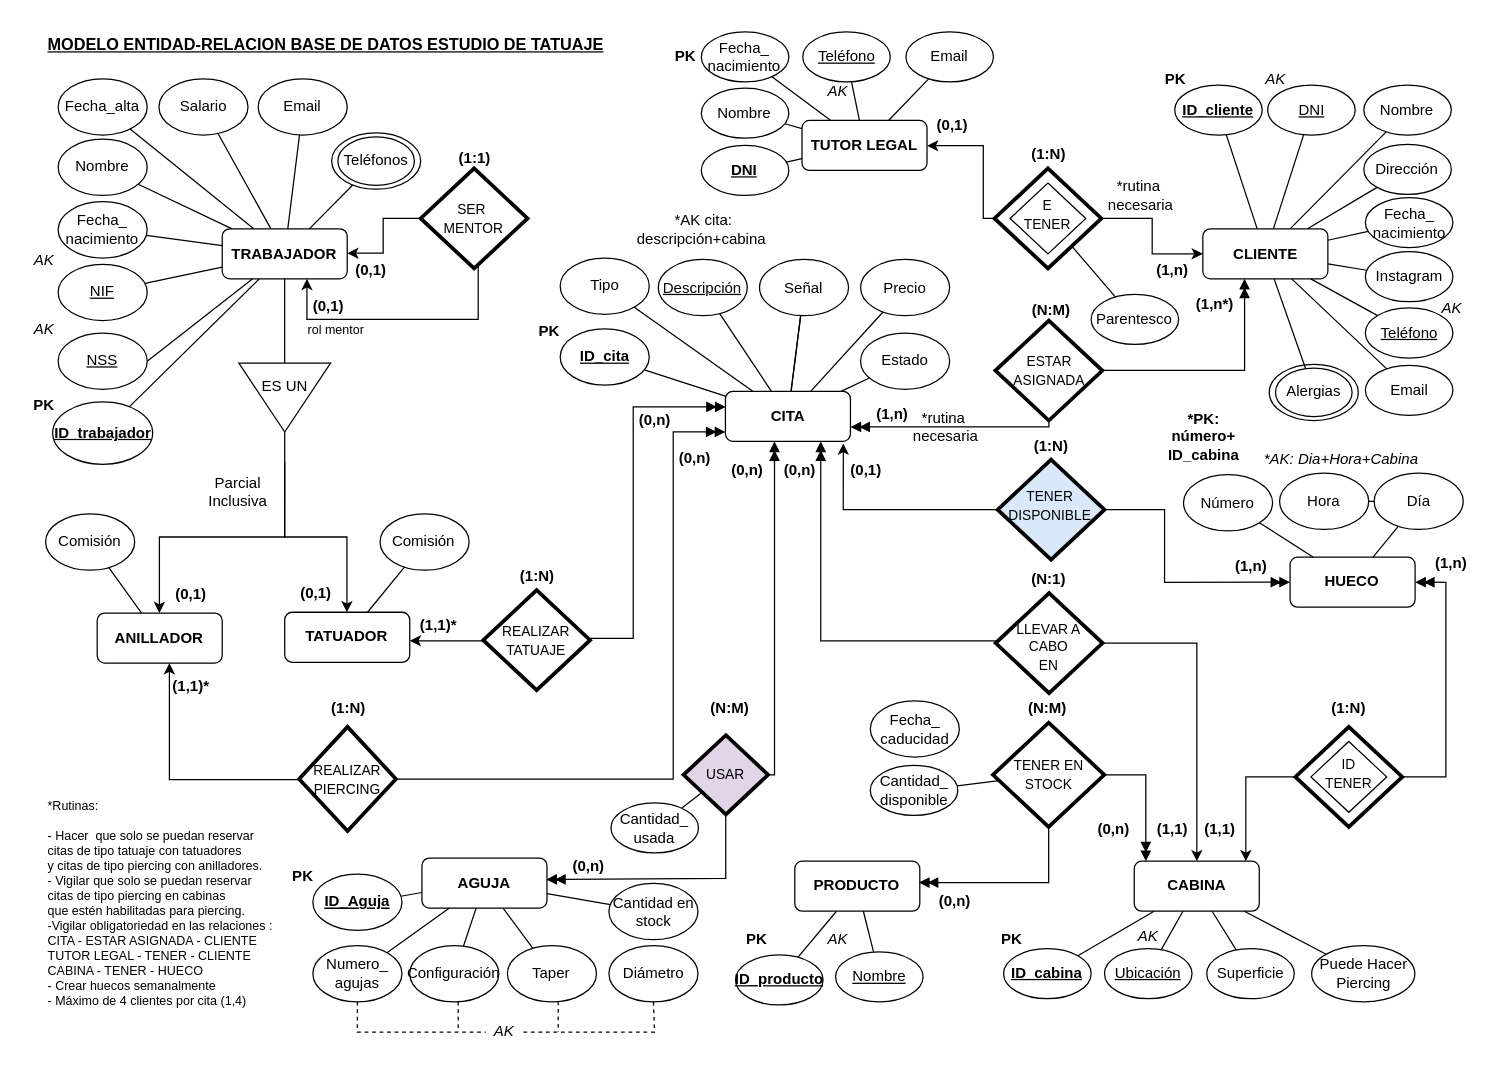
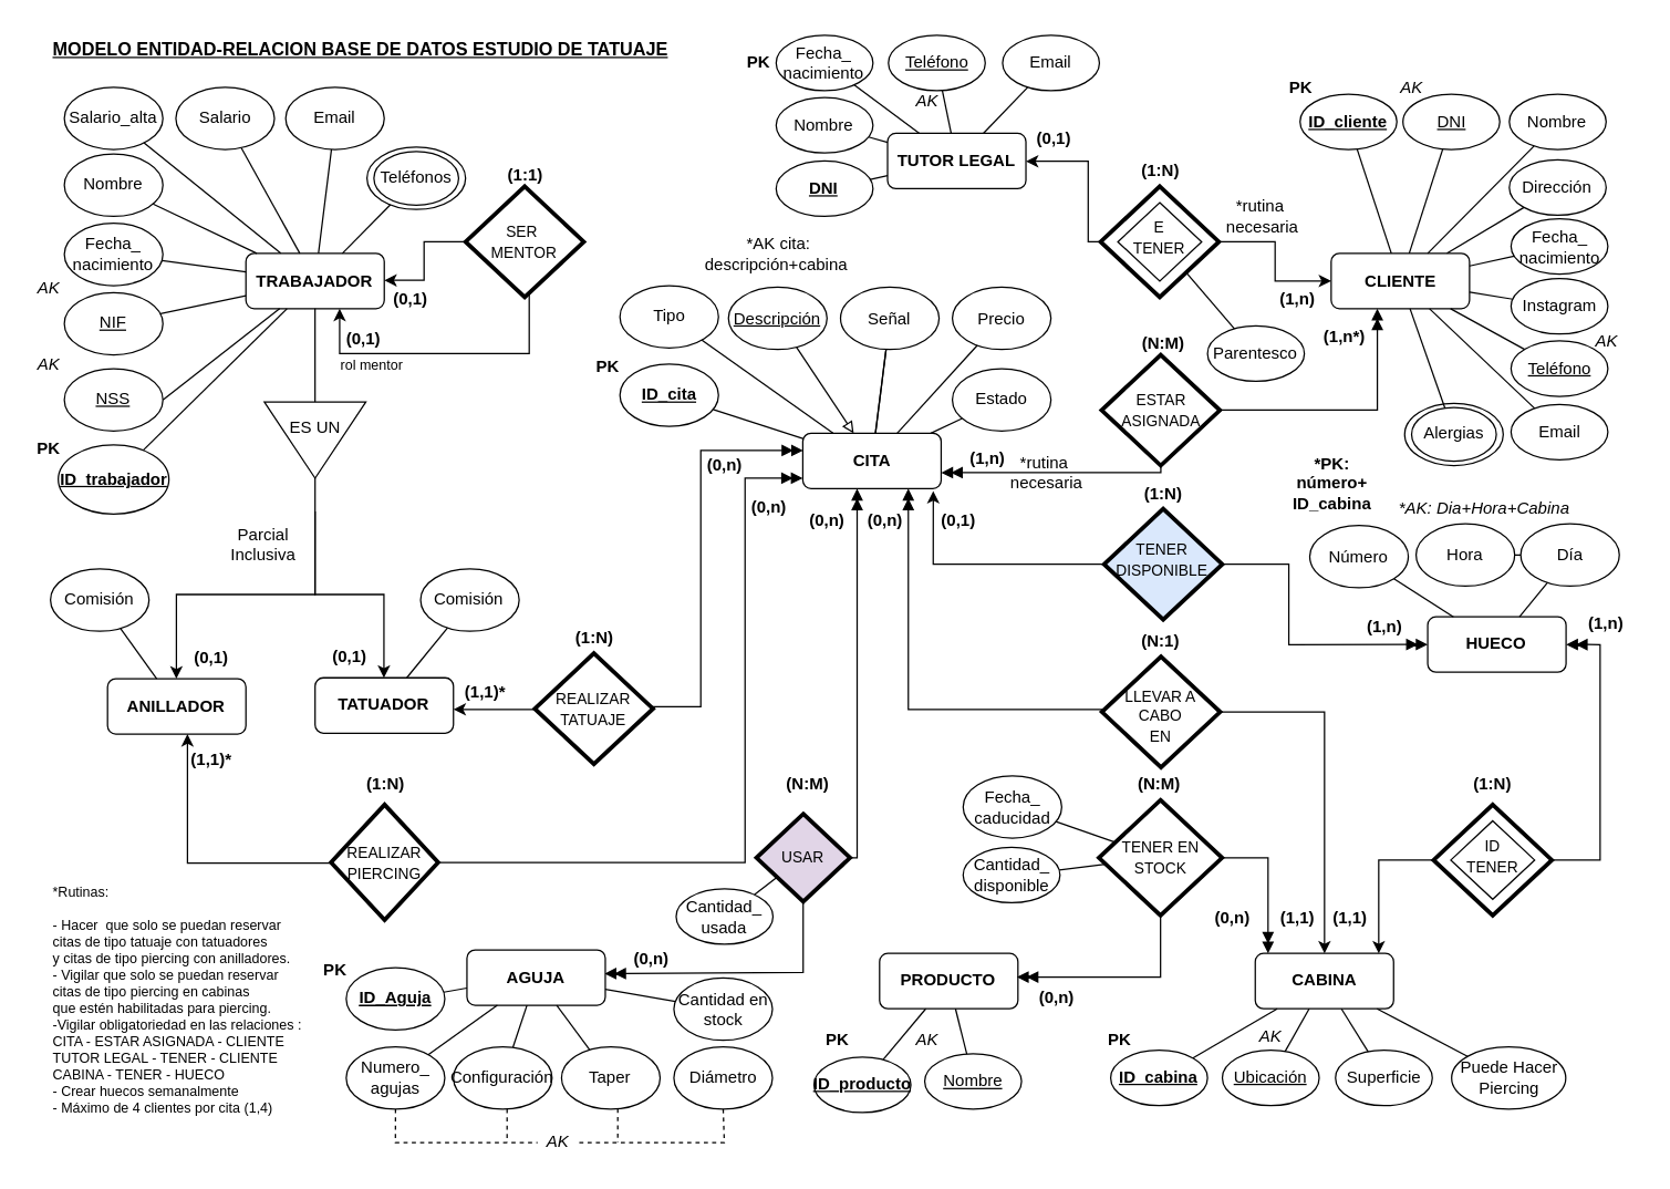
- <mxCell id="24" value="Fecha_alta" style="ellipse;whiteSpace=wrap;html=1;" parent="1" vertex="1"><mxGeometry x="46" y="62.5" width="71.25" height="45" as="geometry" /></mxCell>
+ <mxCell id="24" value="Salario_alta" style="ellipse;whiteSpace=wrap;html=1;" parent="1" vertex="1"><mxGeometry x="46" y="62.5" width="71.25" height="45" as="geometry" /></mxCell>
- <mxCell id="53" style="edgeStyle=none;rounded=0;orthogonalLoop=1;jettySize=auto;html=1;endArrow=none;endFill=0;" parent="1" source="35" target="2" edge="1"><mxGeometry relative="1" as="geometry" /></mxCell>
+ <mxCell id="53" style="edgeStyle=none;rounded=0;orthogonalLoop=1;jettySize=auto;html=1;endArrow=block;endFill=0;" parent="1" source="35" target="2" edge="1"><mxGeometry relative="1" as="geometry" /></mxCell>
+ <mxCell id="135" style="rounded=0;orthogonalLoop=1;jettySize=auto;html=1;endArrow=none;endFill=0;" parent="1" source="136" target="77" edge="1"><mxGeometry relative="1" as="geometry" /></mxCell>
